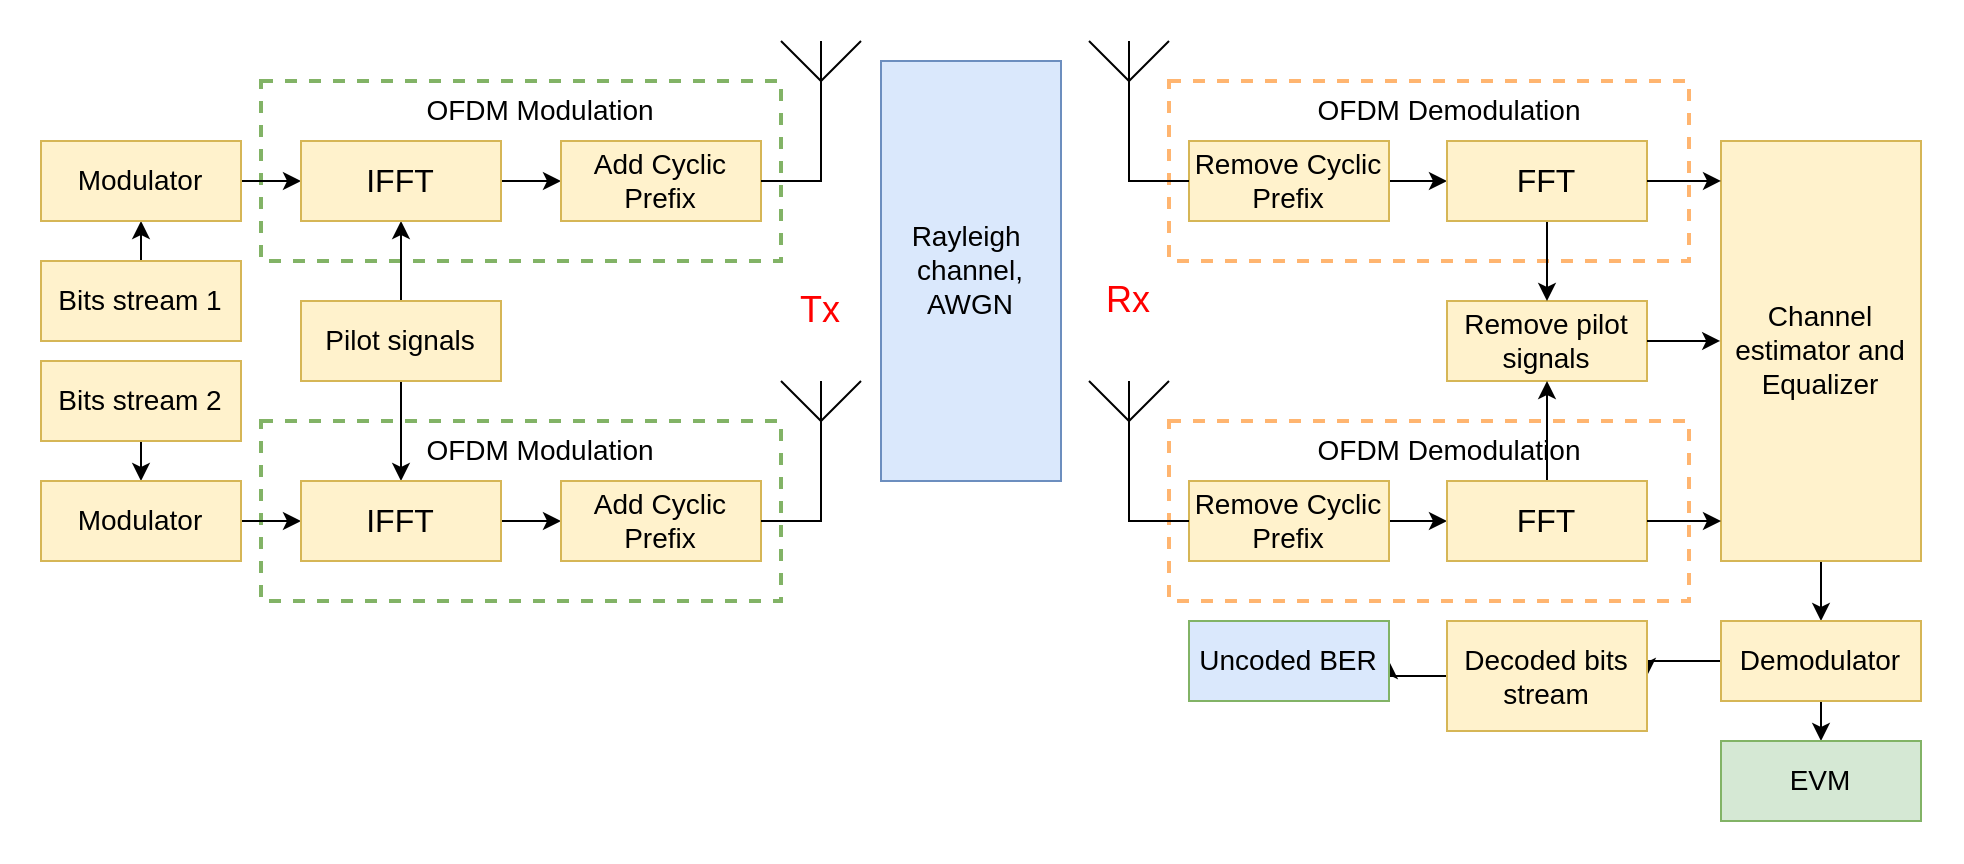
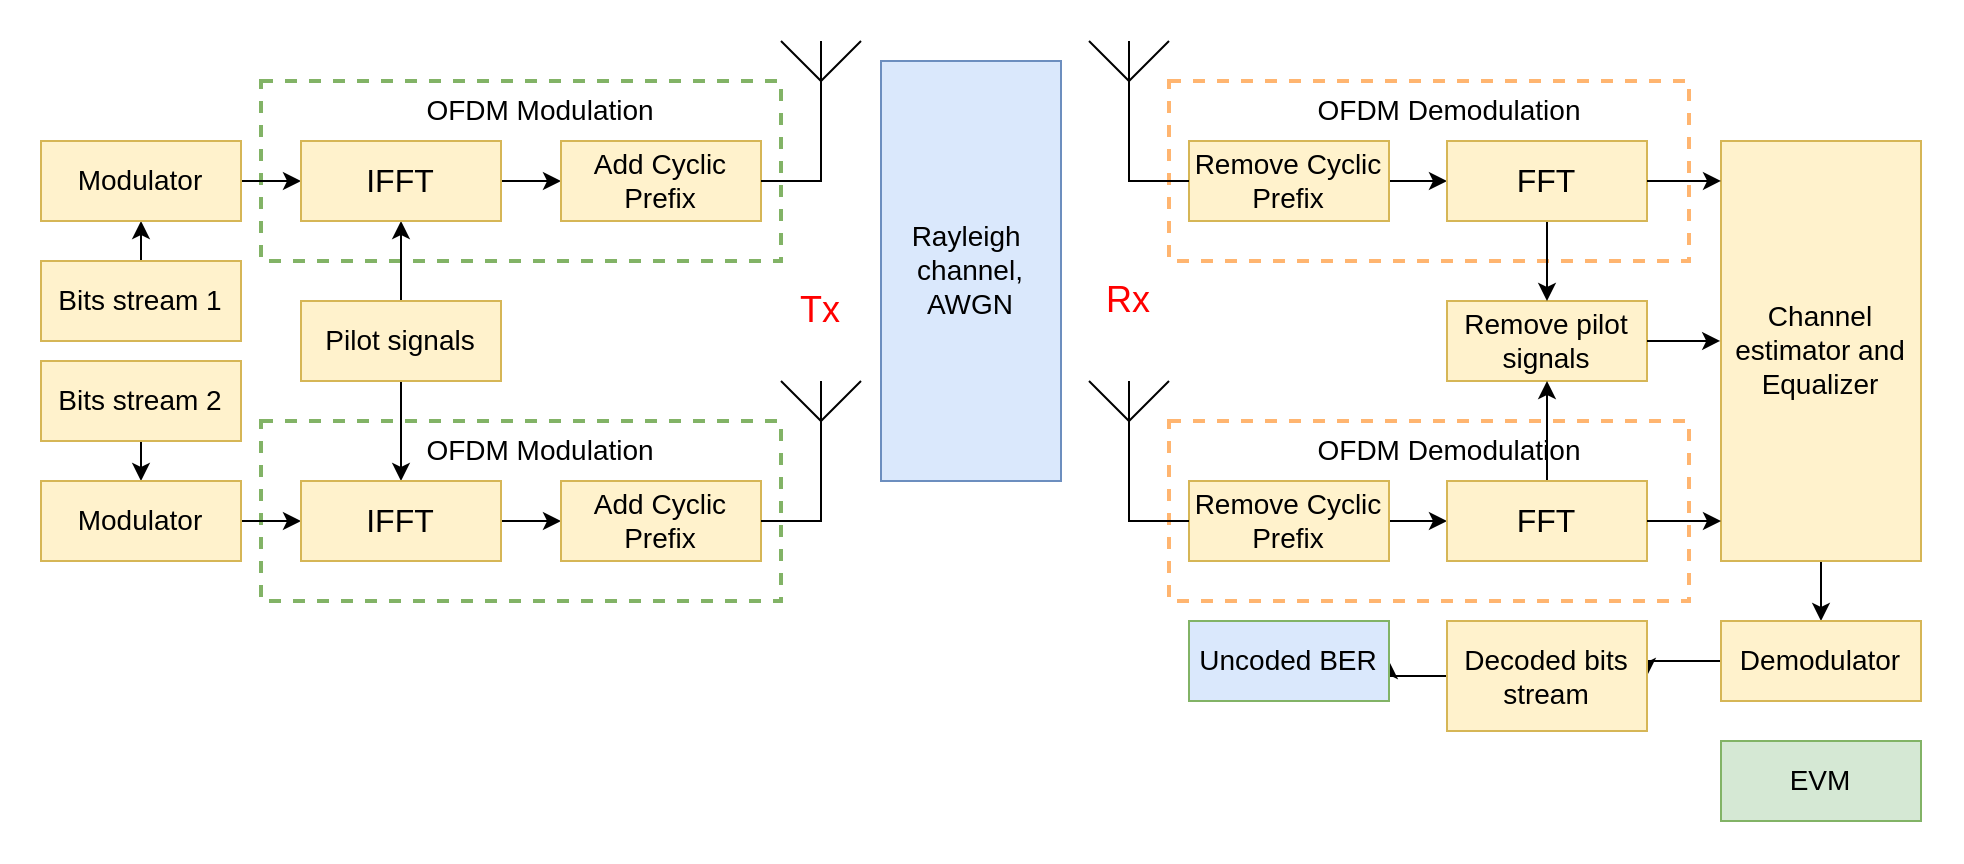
- <mxCell id="19" style="edgeStyle=orthogonalEdgeStyle;rounded=0;orthogonalLoop=1;jettySize=auto;html=1;exitX=0.5;exitY=1;exitDx=0;exitDy=0;entryX=0.5;entryY=0;entryDx=0;entryDy=0;" parent="1" source="20" target="24" edge="1"><mxGeometry relative="1" as="geometry" /></mxCell>
